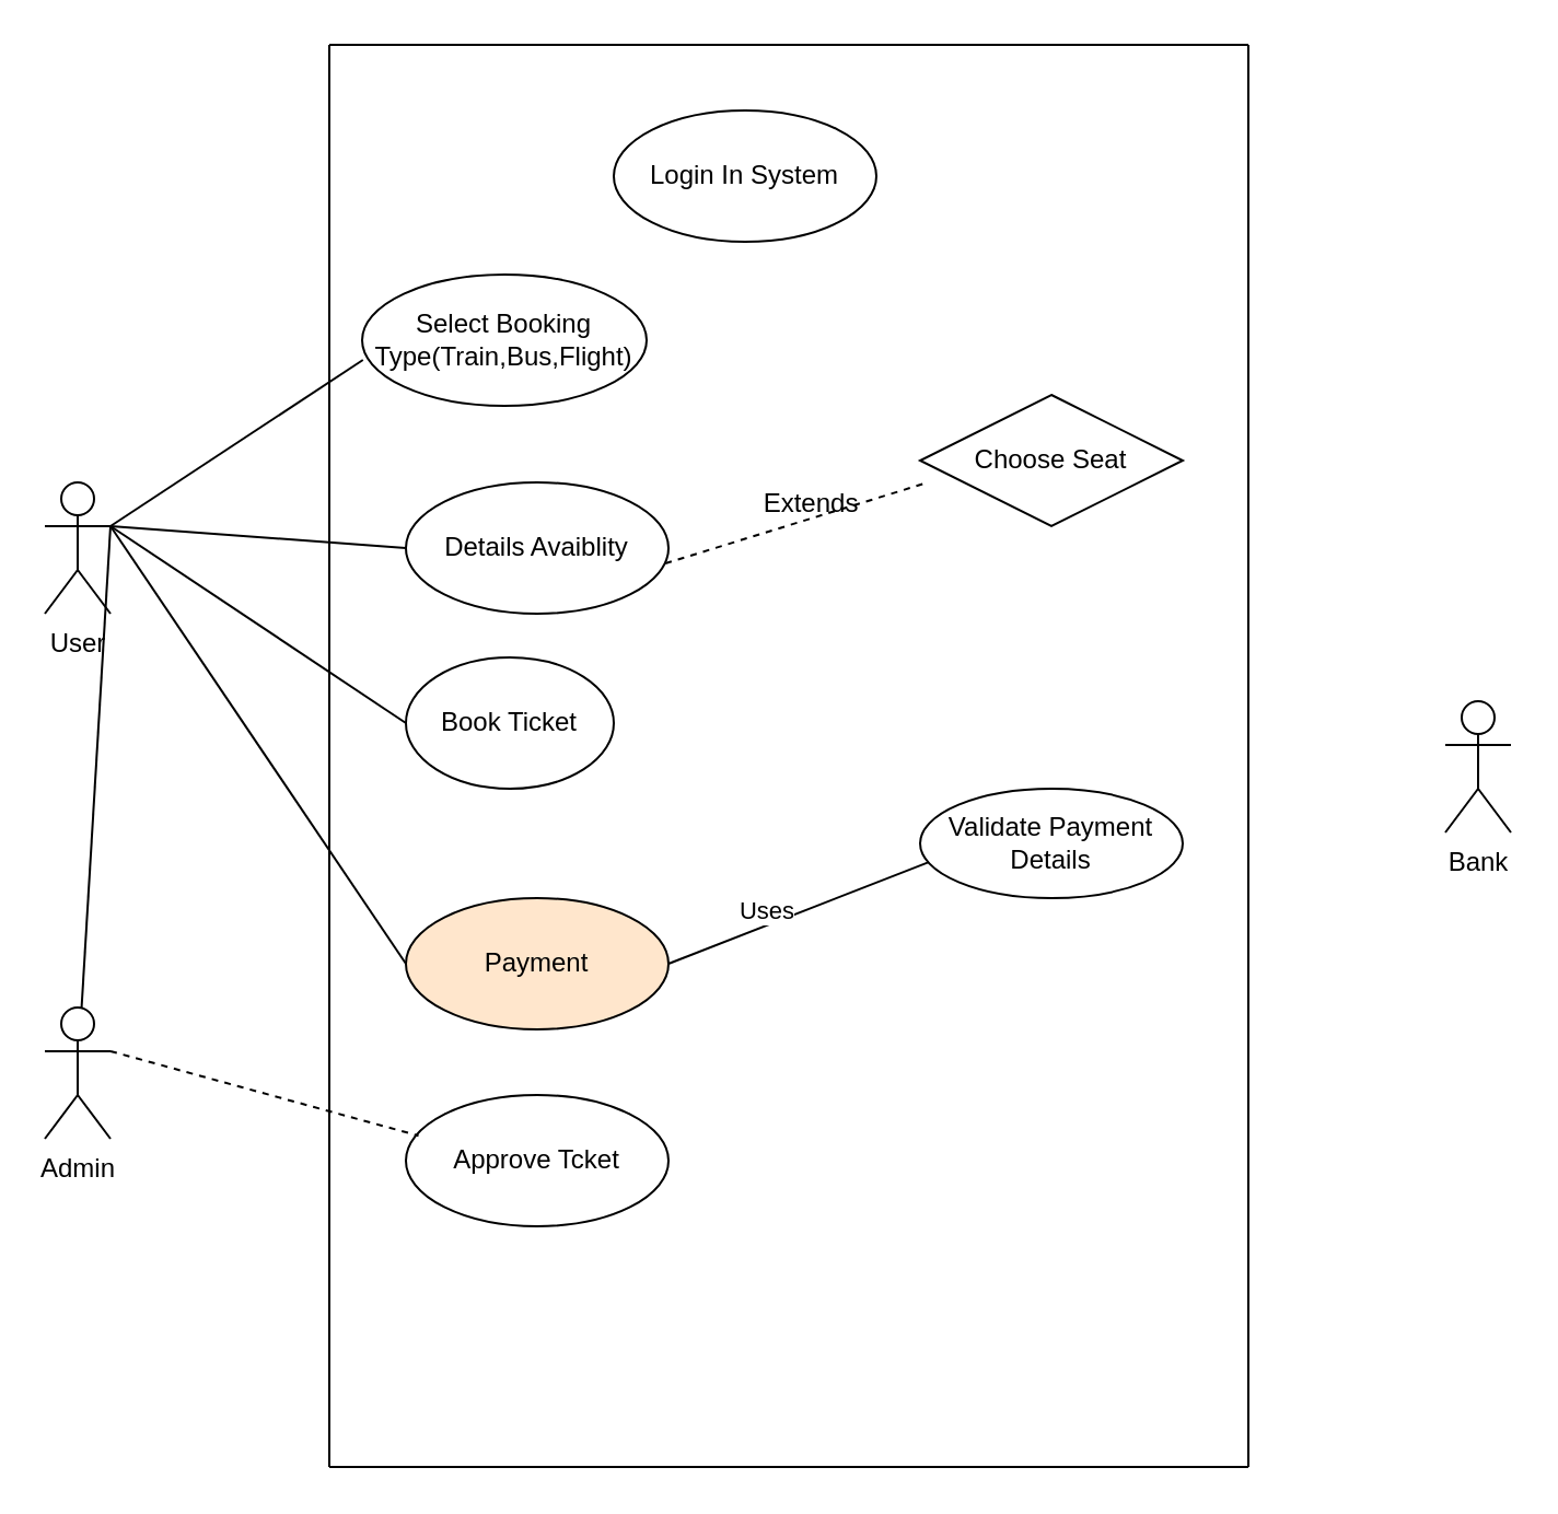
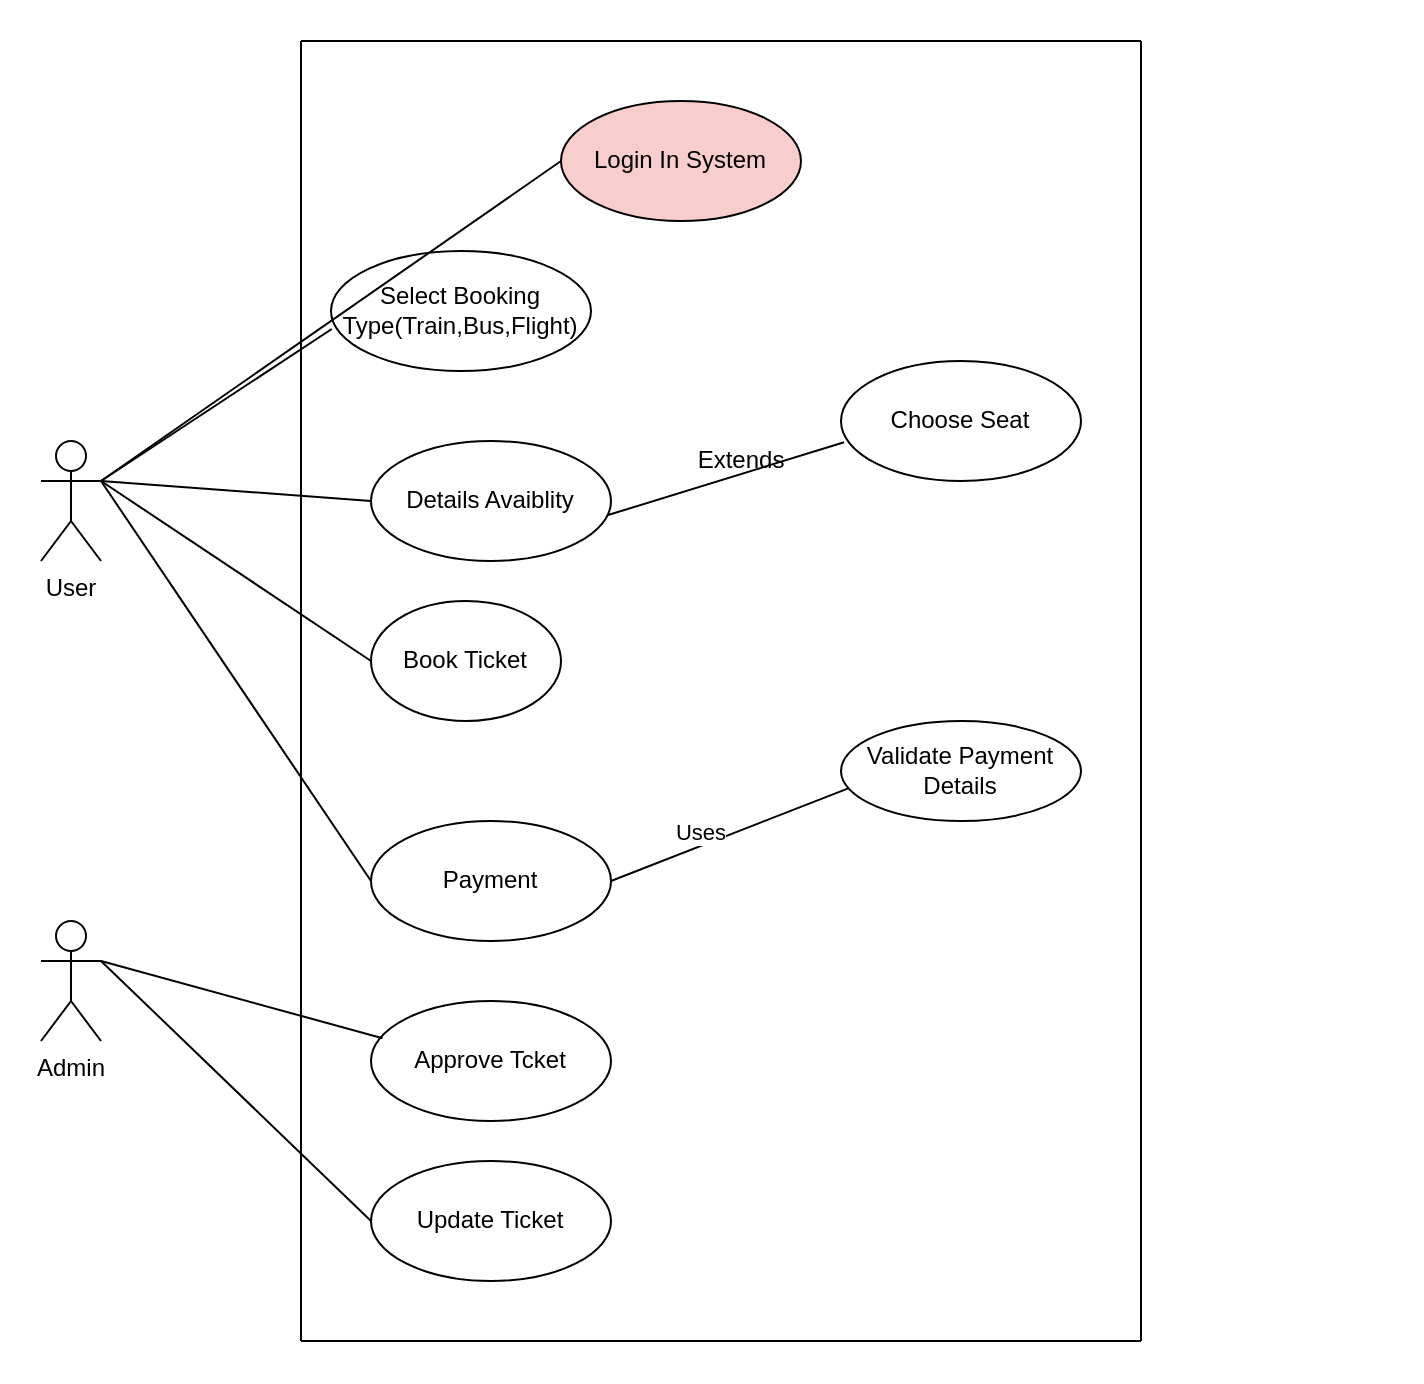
- <mxCell id="2" value="Login In System" style="ellipse;whiteSpace=wrap;html=1;" vertex="1" parent="1"><mxGeometry x="280" y="50" width="120" height="60" as="geometry" /></mxCell>
+ <mxCell id="2" value="Login In System" style="ellipse;whiteSpace=wrap;html=1;fillColor=#f8cecc;" vertex="1" parent="1"><mxGeometry x="280" y="50" width="120" height="60" as="geometry" /></mxCell>
- <mxCell id="8" value="Choose Seat" style="rhombus;whiteSpace=wrap;html=1;" vertex="1" parent="1"><mxGeometry x="420" y="180" width="120" height="60" as="geometry" /></mxCell>
+ <mxCell id="8" value="Choose Seat" style="ellipse;whiteSpace=wrap;html=1;" vertex="1" parent="1"><mxGeometry x="420" y="180" width="120" height="60" as="geometry" /></mxCell>
- <mxCell id="20" value="" style="endArrow=none;html=1;entryX=0.013;entryY=0.677;entryDx=0;entryDy=0;entryPerimeter=0;exitX=0.988;exitY=0.617;exitDx=0;exitDy=0;exitPerimeter=0;dashed=1;" edge="1" parent="1" source="6" target="8"><mxGeometry width="50" height="50" relative="1" as="geometry"><mxPoint x="305" y="291" as="sourcePoint" /><mxPoint x="435.39" y="220" as="targetPoint" /><Array as="points" /></mxGeometry></mxCell>
+ <mxCell id="20" value="" style="endArrow=none;html=1;entryX=0.013;entryY=0.677;entryDx=0;entryDy=0;entryPerimeter=0;exitX=0.988;exitY=0.617;exitDx=0;exitDy=0;exitPerimeter=0;" edge="1" parent="1" source="6" target="8"><mxGeometry width="50" height="50" relative="1" as="geometry"><mxPoint x="305" y="291" as="sourcePoint" /><mxPoint x="435.39" y="220" as="targetPoint" /><Array as="points" /></mxGeometry></mxCell>
- <mxCell id="11" value="Bank" style="shape=umlActor;verticalLabelPosition=bottom;verticalAlign=top;html=1;outlineConnect=0;" vertex="1" parent="1"><mxGeometry x="660" y="320" width="30" height="60" as="geometry" /></mxCell>
- <mxCell id="28" value="" style="endArrow=none;html=1;exitX=1;exitY=0.333;exitDx=0;exitDy=0;exitPerimeter=0;" edge="1" parent="1" source="3" target="4"><mxGeometry width="50" height="50" relative="1" as="geometry"><mxPoint x="120" y="130" as="sourcePoint" /><mxPoint x="170" y="80" as="targetPoint" /></mxGeometry></mxCell>
+ <mxCell id="28" value="" style="endArrow=none;html=1;entryX=0;entryY=0.5;entryDx=0;entryDy=0;exitX=1;exitY=0.333;exitDx=0;exitDy=0;exitPerimeter=0;" edge="1" parent="1" source="3" target="2"><mxGeometry width="50" height="50" relative="1" as="geometry"><mxPoint x="120" y="130" as="sourcePoint" /><mxPoint x="170" y="80" as="targetPoint" /></mxGeometry></mxCell>
- <mxCell id="9" value="Payment" style="ellipse;whiteSpace=wrap;html=1;fillColor=#ffe6cc;" vertex="1" parent="1"><mxGeometry x="185" y="410" width="120" height="60" as="geometry" /></mxCell>
+ <mxCell id="9" value="Payment" style="ellipse;whiteSpace=wrap;html=1;" vertex="1" parent="1"><mxGeometry x="185" y="410" width="120" height="60" as="geometry" /></mxCell>
- <mxCell id="22" value="" style="endArrow=none;html=1;entryX=0.048;entryY=0.31;entryDx=0;entryDy=0;entryPerimeter=0;exitX=1;exitY=0.333;exitDx=0;exitDy=0;exitPerimeter=0;dashed=1;" edge="1" parent="1" source="4" target="12"><mxGeometry width="50" height="50" relative="1" as="geometry"><mxPoint x="60" y="520" as="sourcePoint" /><mxPoint x="190" y="530" as="targetPoint" /></mxGeometry></mxCell>
+ <mxCell id="22" value="" style="endArrow=none;html=1;entryX=0.048;entryY=0.31;entryDx=0;entryDy=0;entryPerimeter=0;exitX=1;exitY=0.333;exitDx=0;exitDy=0;exitPerimeter=0;" edge="1" parent="1" source="4" target="12"><mxGeometry width="50" height="50" relative="1" as="geometry"><mxPoint x="60" y="520" as="sourcePoint" /><mxPoint x="190" y="530" as="targetPoint" /></mxGeometry></mxCell>
+ <mxCell id="23" value="" style="endArrow=none;html=1;entryX=0;entryY=0.5;entryDx=0;entryDy=0;exitX=1;exitY=0.333;exitDx=0;exitDy=0;exitPerimeter=0;" edge="1" parent="1" source="4" target="13"><mxGeometry width="50" height="50" relative="1" as="geometry"><mxPoint x="80" y="630" as="sourcePoint" /><mxPoint x="130" y="580" as="targetPoint" /></mxGeometry></mxCell>
+ <mxCell id="13" value="Update Ticket" style="ellipse;whiteSpace=wrap;html=1;" vertex="1" parent="1"><mxGeometry x="185" y="580" width="120" height="60" as="geometry" /></mxCell>
